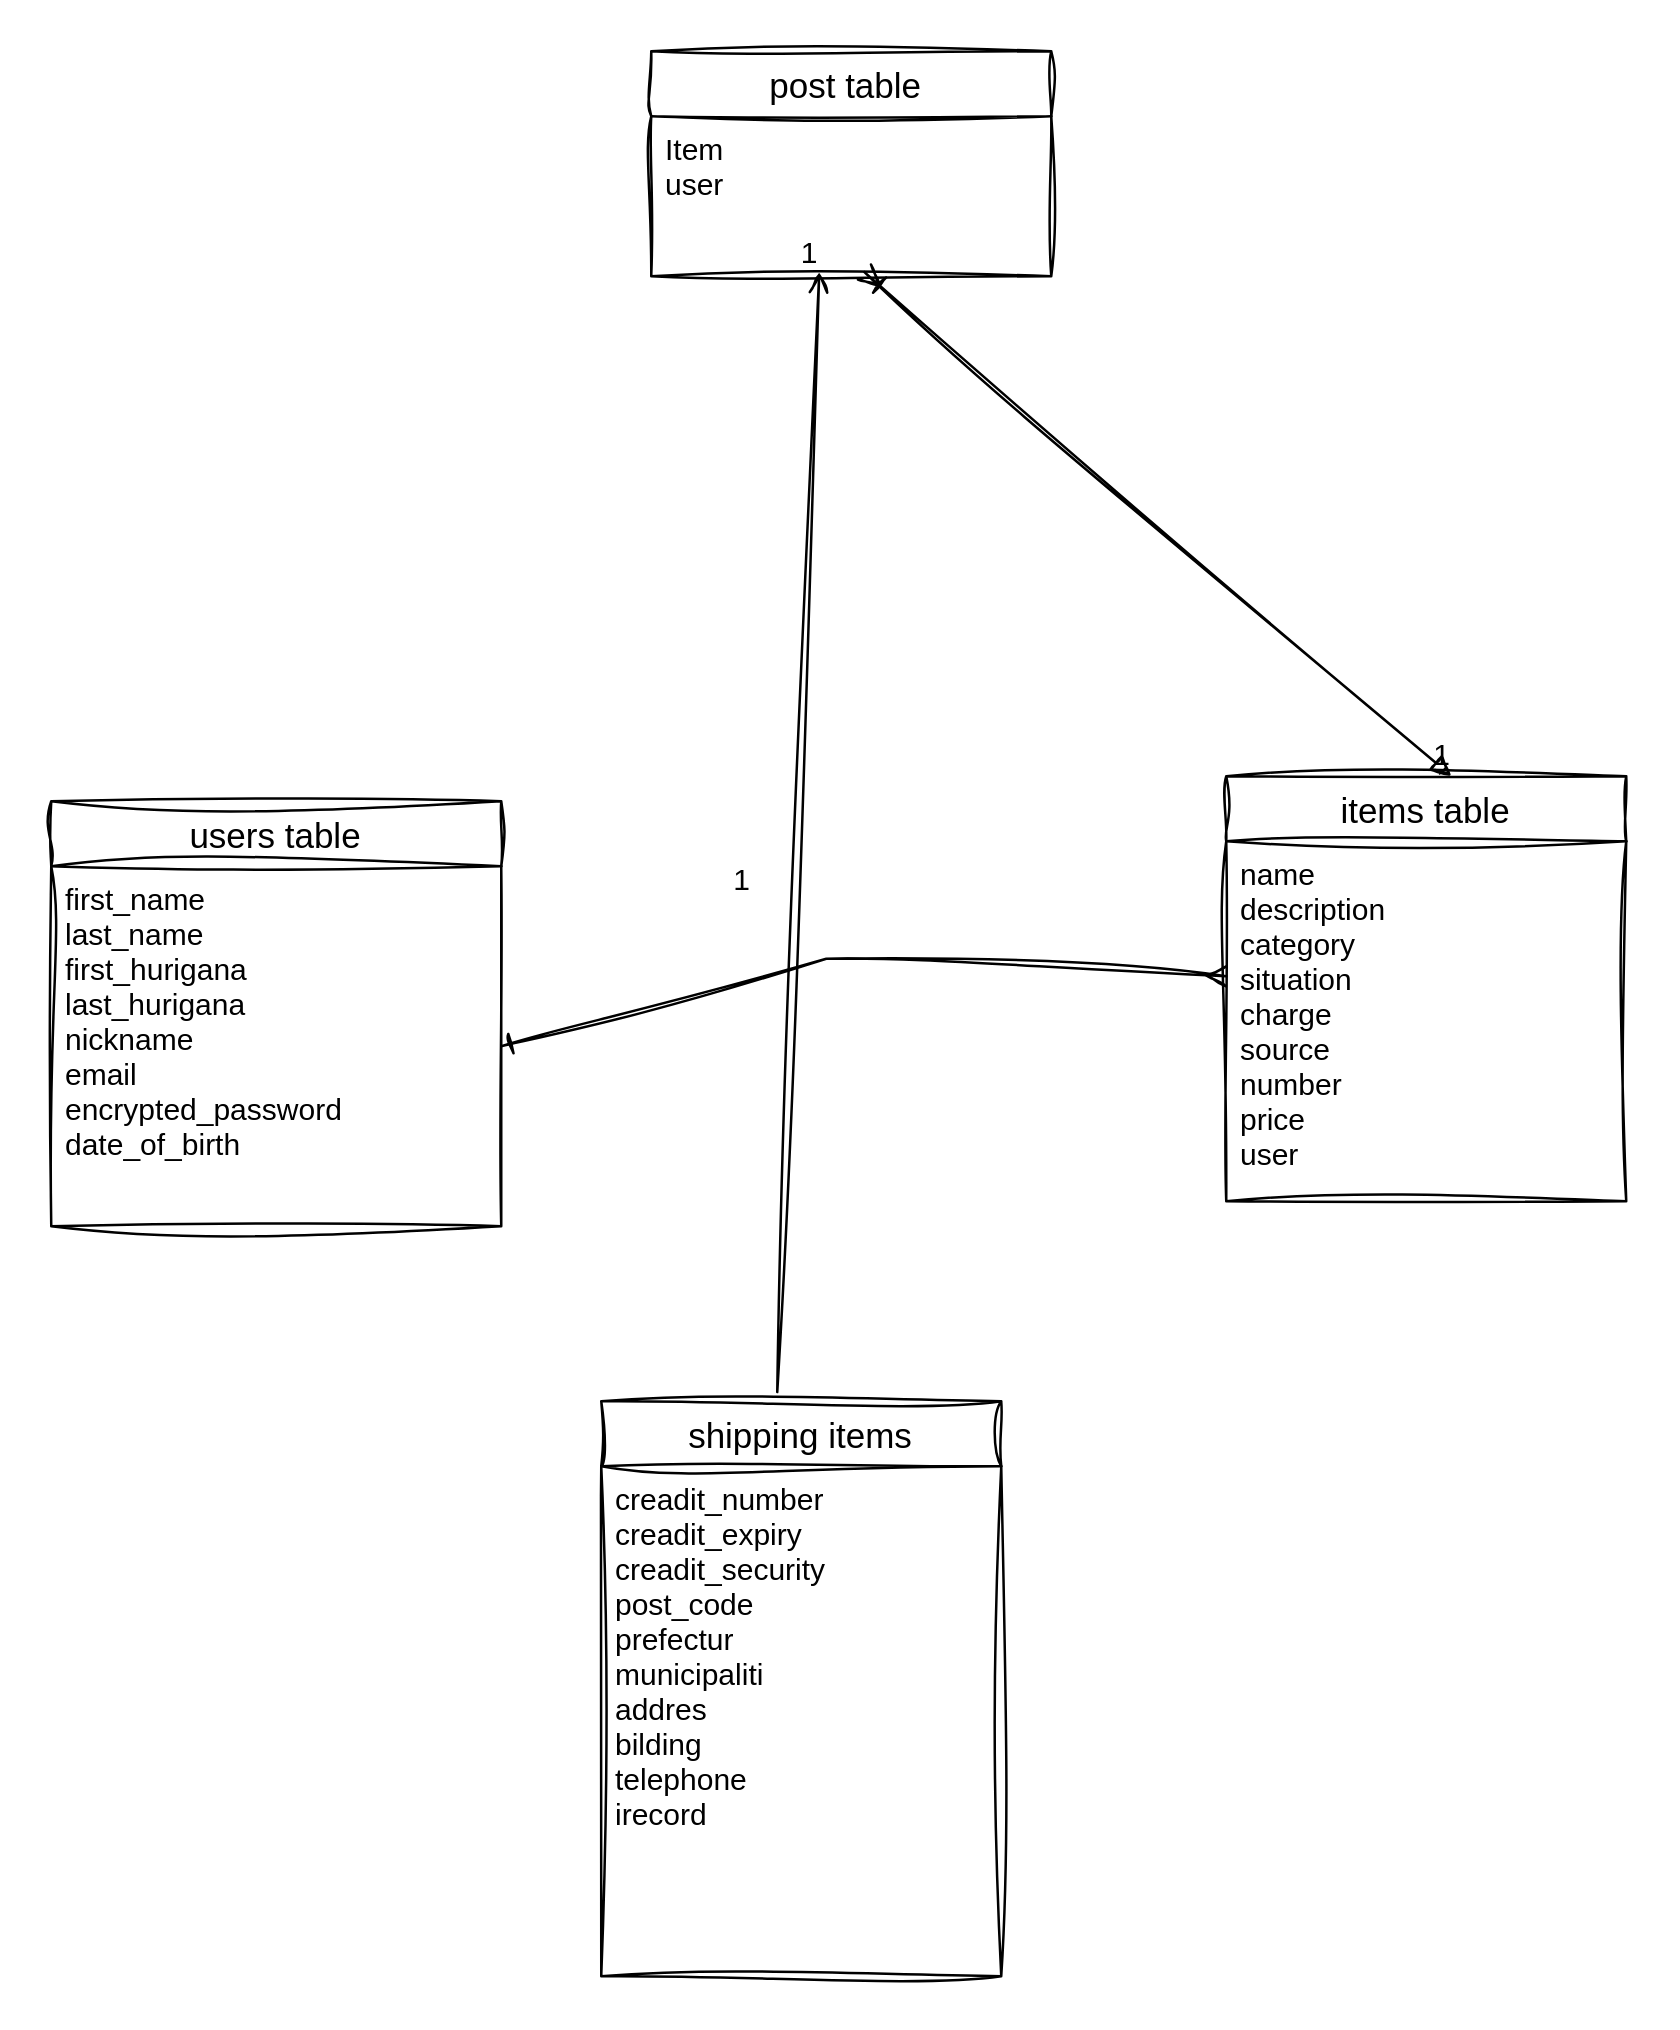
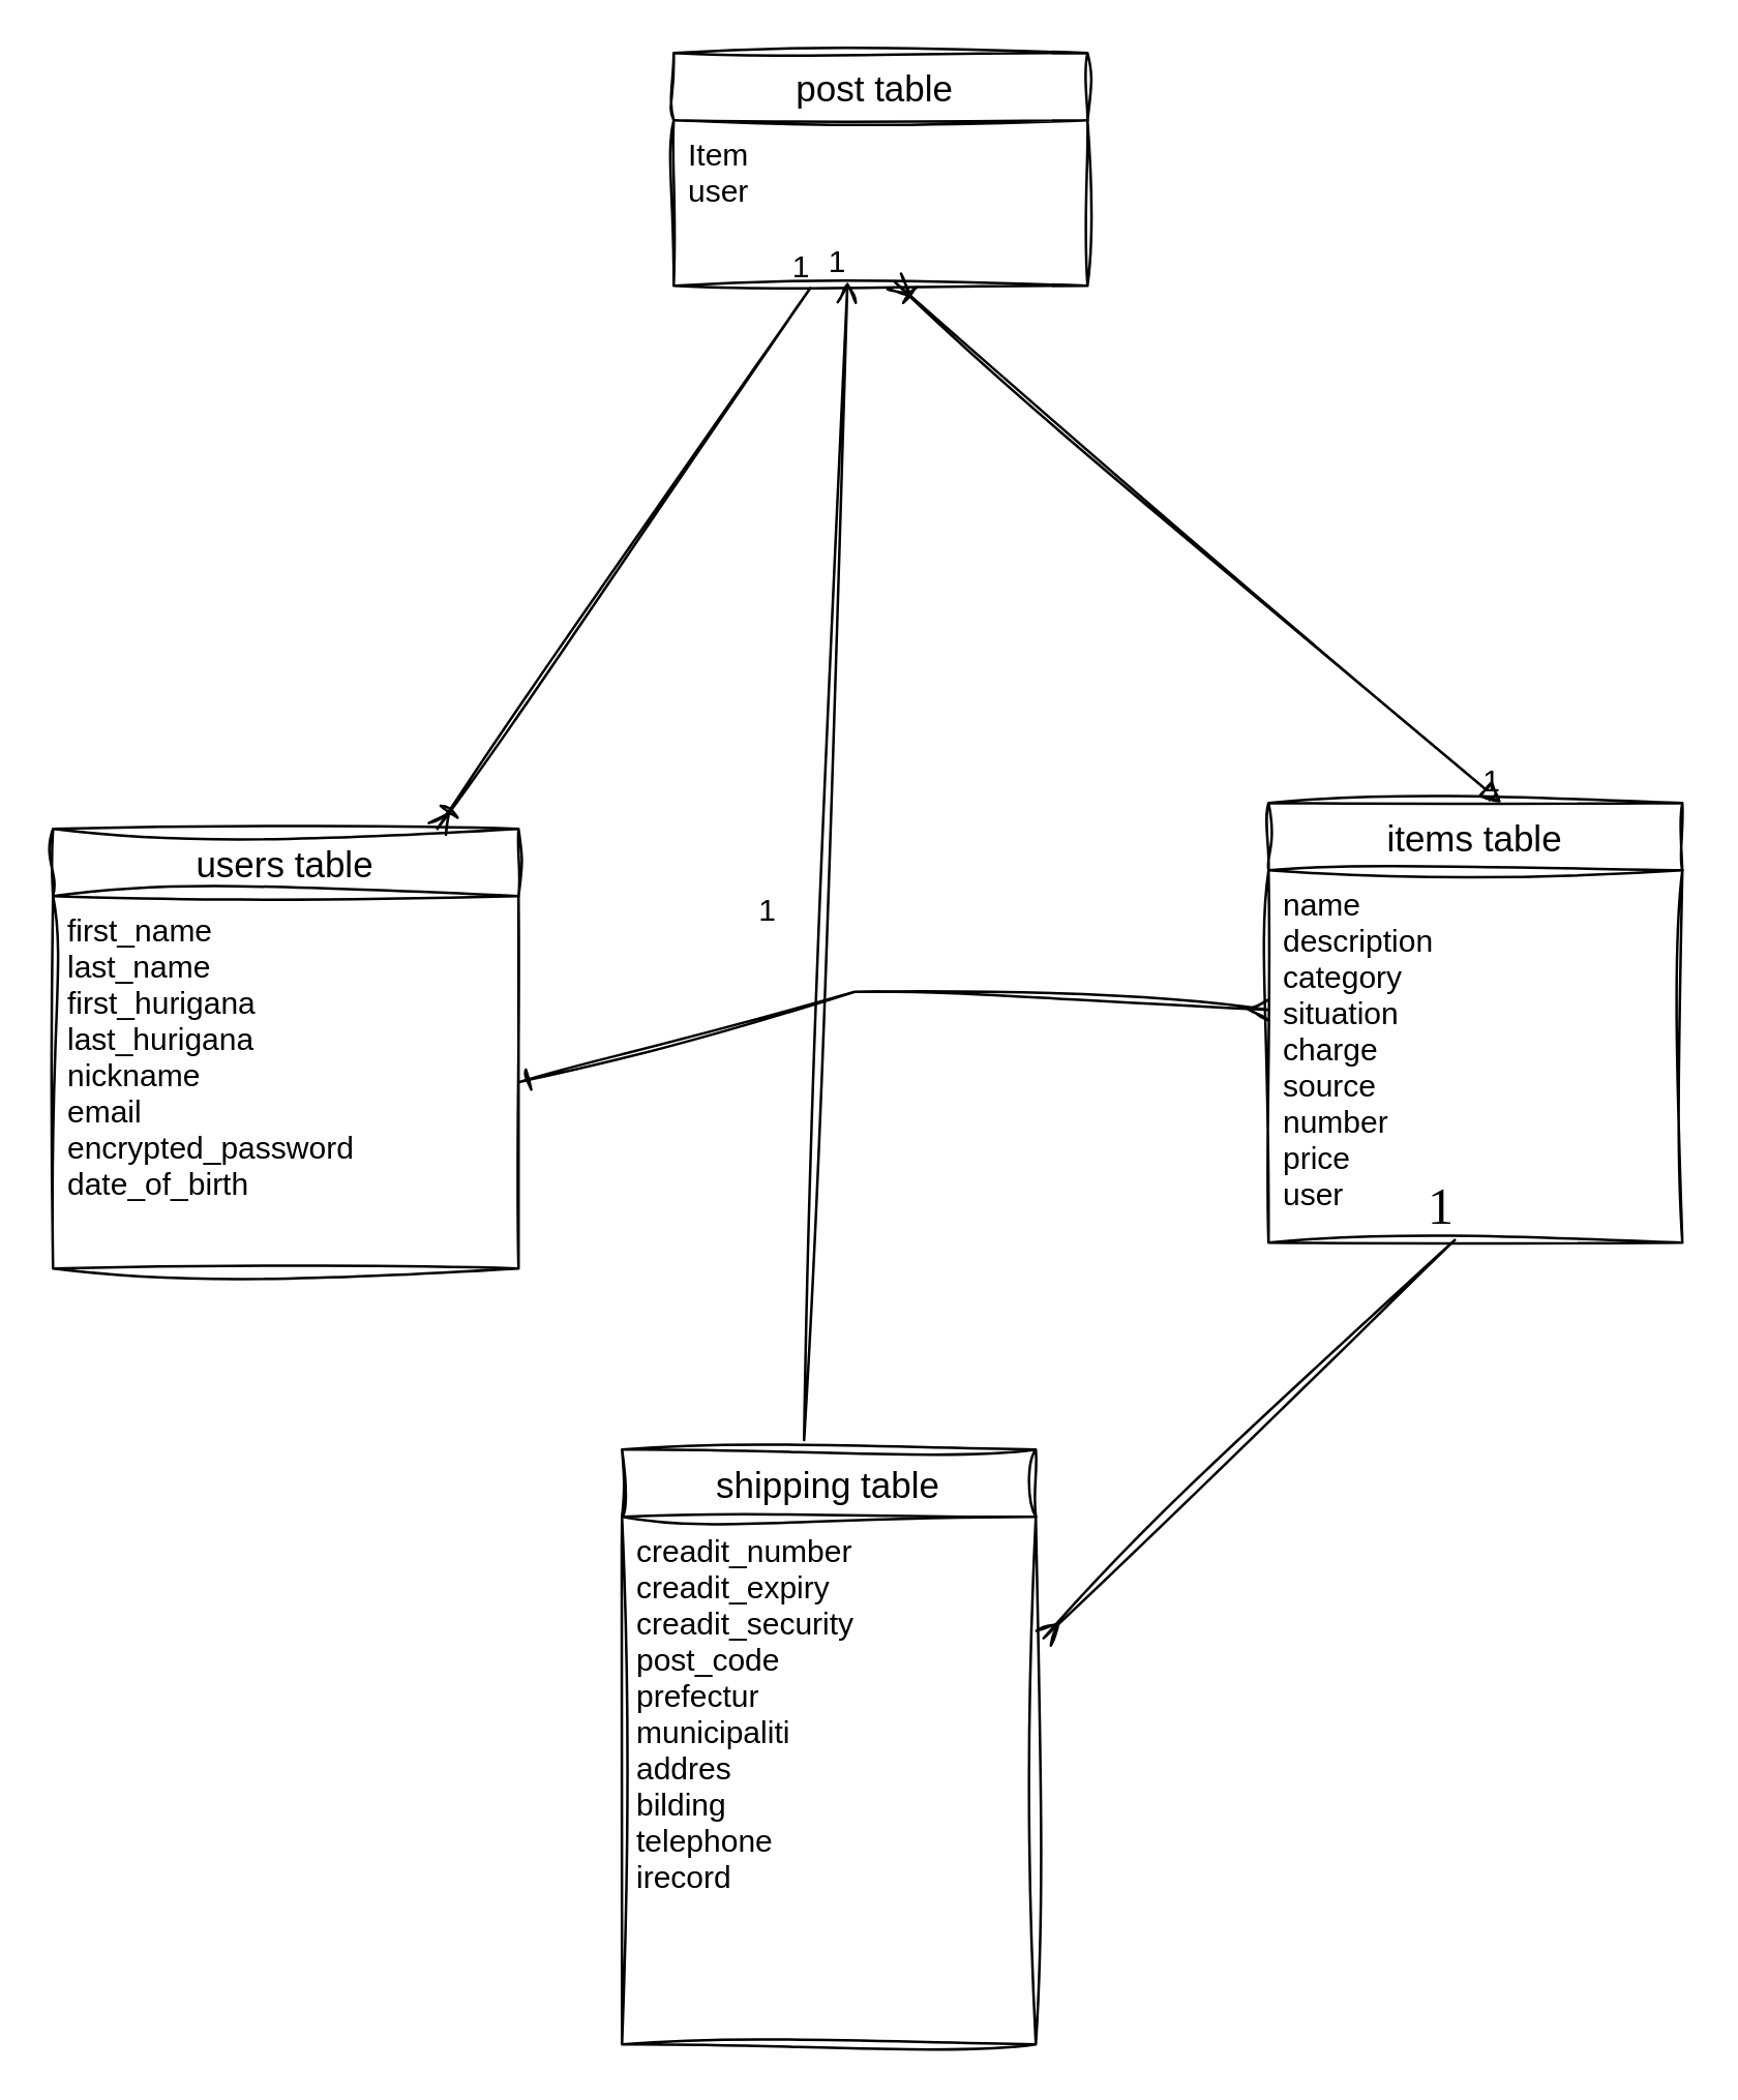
+ <mxCell id="10" value="" style="endArrow=none;html=1;rounded=0;entryX=0.33;entryY=1.014;entryDx=0;entryDy=0;entryPerimeter=0;sketch=1;curveFitting=1;jiggle=2;startArrow=ERoneToMany;startFill=0;" edge="1" parent="1" source="2" target="9"><mxGeometry relative="1" as="geometry"><mxPoint x="420" y="350" as="sourcePoint" /><mxPoint x="580" y="350" as="targetPoint" /></mxGeometry></mxCell>
+ <mxCell id="11" value="1" style="resizable=0;html=1;align=right;verticalAlign=bottom;sketch=1;curveFitting=1;jiggle=2;" connectable="0" vertex="1" parent="10"><mxGeometry x="1" relative="1" as="geometry" /></mxCell>
+ <mxCell id="18" value="" style="endArrow=none;html=1;rounded=0;sketch=1;hachureGap=4;jiggle=2;curveFitting=1;fontFamily=Architects Daughter;fontSource=https%3A%2F%2Ffonts.googleapis.com%2Fcss%3Ffamily%3DArchitects%2BDaughter;fontSize=16;entryX=0.45;entryY=0.993;entryDx=0;entryDy=0;entryPerimeter=0;exitX=1.019;exitY=0.23;exitDx=0;exitDy=0;exitPerimeter=0;endFill=0;startArrow=ERmany;startFill=0;" edge="1" parent="1" source="7" target="5"><mxGeometry relative="1" as="geometry"><mxPoint x="440" y="580" as="sourcePoint" /><mxPoint x="600" y="580" as="targetPoint" /></mxGeometry></mxCell>
+ <mxCell id="19" value="1" style="resizable=0;html=1;align=right;verticalAlign=bottom;sketch=1;hachureGap=4;jiggle=2;curveFitting=1;fontFamily=Architects Daughter;fontSource=https%3A%2F%2Ffonts.googleapis.com%2Fcss%3Ffamily%3DArchitects%2BDaughter;fontSize=20;" connectable="0" vertex="1" parent="18"><mxGeometry x="1" relative="1" as="geometry" /></mxCell>
- <mxCell id="6" value="shipping items" style="swimlane;fontStyle=0;childLayout=stackLayout;horizontal=1;startSize=26;horizontalStack=0;resizeParent=1;resizeParentMax=0;resizeLast=0;collapsible=1;marginBottom=0;align=center;fontSize=14;sketch=1;curveFitting=1;jiggle=2;" vertex="1" parent="1"><mxGeometry x="240" y="560" width="160" height="230" as="geometry" /></mxCell>
+ <mxCell id="6" value="shipping table" style="swimlane;fontStyle=0;childLayout=stackLayout;horizontal=1;startSize=26;horizontalStack=0;resizeParent=1;resizeParentMax=0;resizeLast=0;collapsible=1;marginBottom=0;align=center;fontSize=14;sketch=1;curveFitting=1;jiggle=2;" vertex="1" parent="1"><mxGeometry x="240" y="560" width="160" height="230" as="geometry" /></mxCell>
